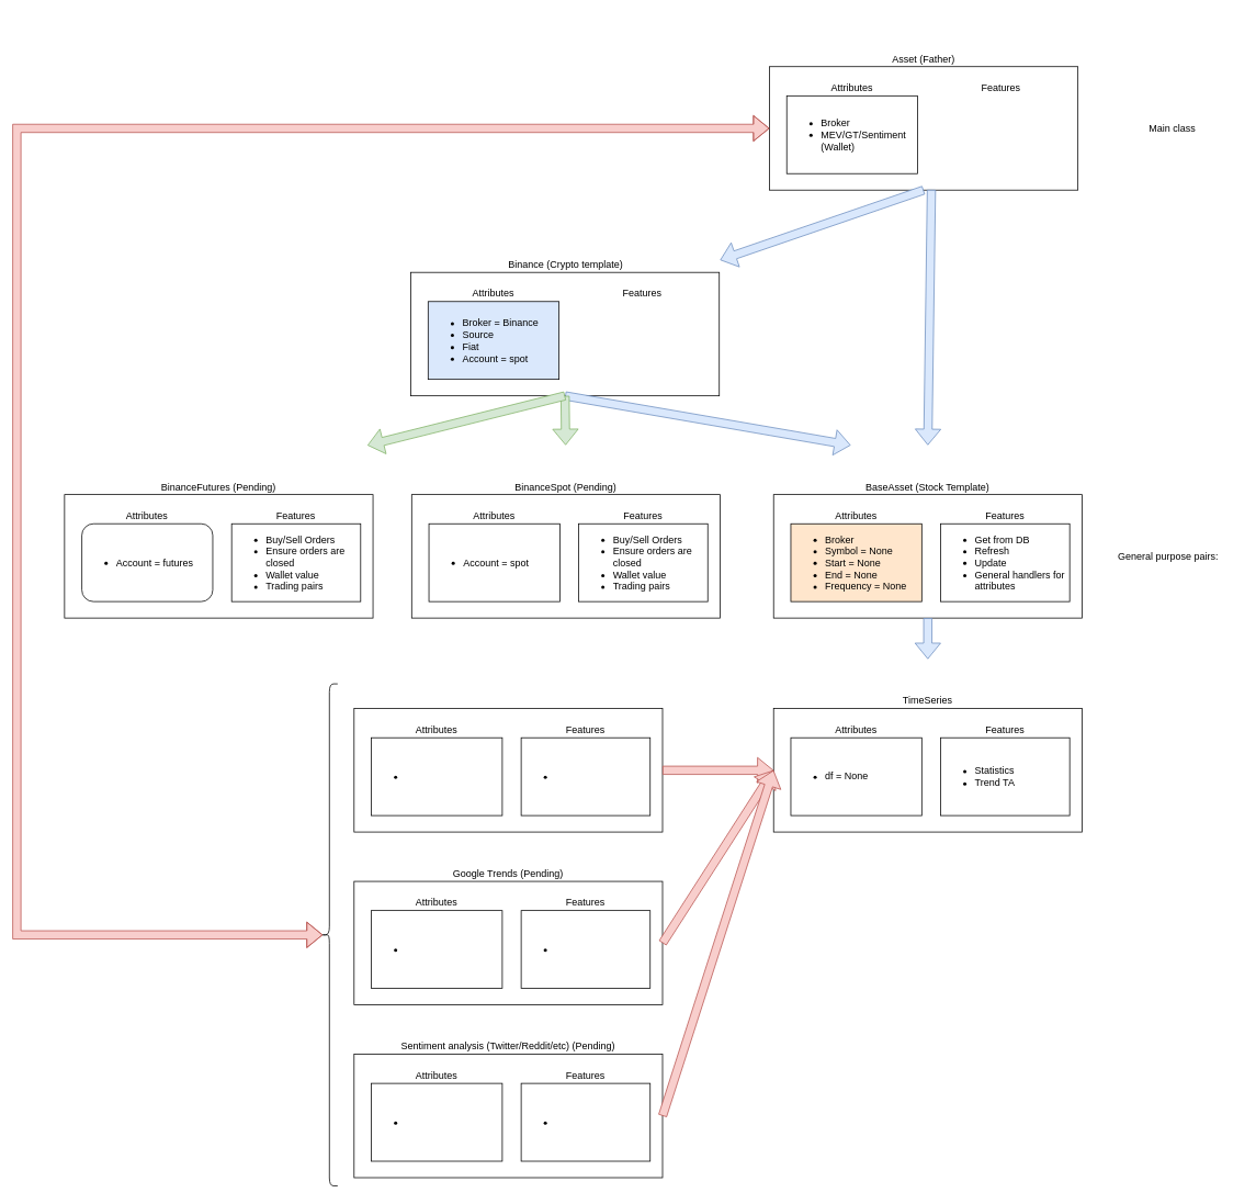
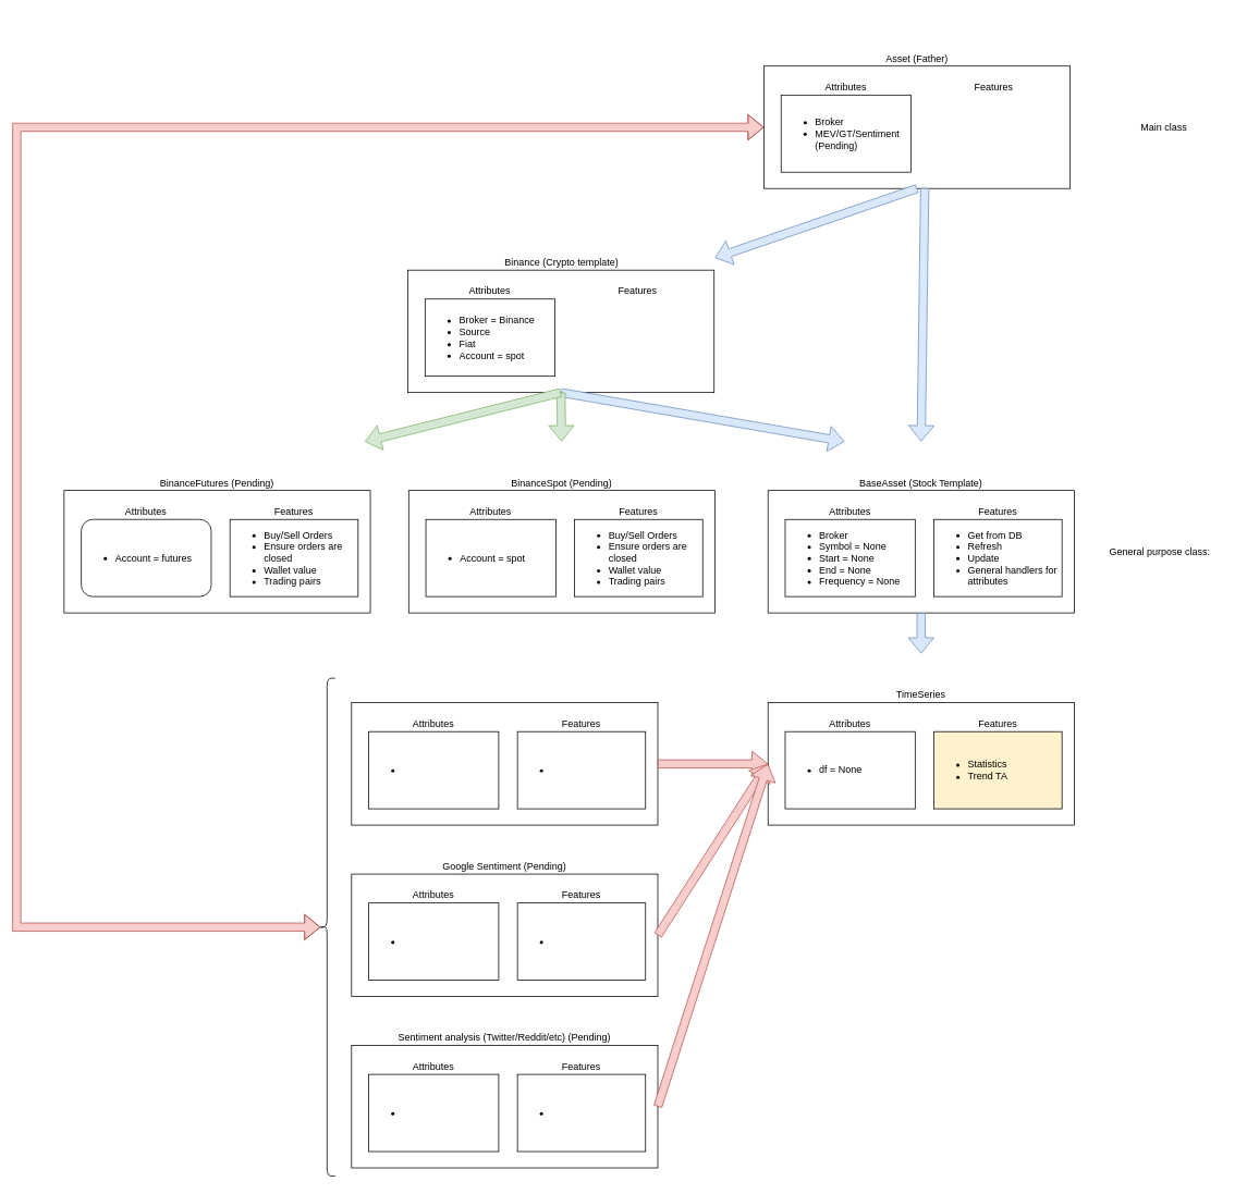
- <mxCell id="6" value="&lt;ul&gt;&lt;li&gt;Broker&lt;/li&gt;&lt;li&gt;MEV/GT/Sentiment (Wallet)&lt;/li&gt;&lt;/ul&gt;" style="rounded=0;whiteSpace=wrap;html=1;align=left;" parent="5" vertex="1"><mxGeometry y="35.455" width="159.17" height="94.545" as="geometry" /></mxCell>
+ <mxCell id="6" value="&lt;ul&gt;&lt;li&gt;Broker&lt;/li&gt;&lt;li&gt;MEV/GT/Sentiment (Pending)&lt;/li&gt;&lt;/ul&gt;" style="rounded=0;whiteSpace=wrap;html=1;align=left;" parent="5" vertex="1"><mxGeometry y="35.455" width="159.17" height="94.545" as="geometry" /></mxCell>
- <mxCell id="14" value="&lt;ul style=&quot;border-color: var(--border-color);&quot;&gt;&lt;li style=&quot;border-color: var(--border-color);&quot;&gt;Broker = Binance&lt;/li&gt;&lt;li style=&quot;border-color: var(--border-color);&quot;&gt;Source&lt;/li&gt;&lt;li style=&quot;border-color: var(--border-color);&quot;&gt;Fiat&lt;/li&gt;&lt;li style=&quot;border-color: var(--border-color);&quot;&gt;Account = spot&lt;/li&gt;&lt;/ul&gt;" style="rounded=0;whiteSpace=wrap;html=1;align=left;fillColor=#dae8fc;" parent="13" vertex="1"><mxGeometry y="35.455" width="159.17" height="94.545" as="geometry" /></mxCell>
+ <mxCell id="14" value="&lt;ul style=&quot;border-color: var(--border-color);&quot;&gt;&lt;li style=&quot;border-color: var(--border-color);&quot;&gt;Broker = Binance&lt;/li&gt;&lt;li style=&quot;border-color: var(--border-color);&quot;&gt;Source&lt;/li&gt;&lt;li style=&quot;border-color: var(--border-color);&quot;&gt;Fiat&lt;/li&gt;&lt;li style=&quot;border-color: var(--border-color);&quot;&gt;Account = spot&lt;/li&gt;&lt;/ul&gt;" style="rounded=0;whiteSpace=wrap;html=1;align=left;" parent="13" vertex="1"><mxGeometry y="35.455" width="159.17" height="94.545" as="geometry" /></mxCell>
- <mxCell id="30" value="General purpose pairs:" style="text;html=1;strokeColor=none;fillColor=none;align=center;verticalAlign=middle;whiteSpace=wrap;rounded=0;" parent="1" vertex="1"><mxGeometry x="1340" y="600" width="160" height="150" as="geometry" /></mxCell>
+ <mxCell id="30" value="General purpose class:" style="text;html=1;strokeColor=none;fillColor=none;align=center;verticalAlign=middle;whiteSpace=wrap;rounded=0;" parent="1" vertex="1"><mxGeometry x="1340" y="600" width="160" height="150" as="geometry" /></mxCell>
- <mxCell id="22" value="&lt;ul&gt;&lt;li&gt;Broker&lt;/li&gt;&lt;li&gt;Symbol = None&lt;/li&gt;&lt;li&gt;Start = None&lt;/li&gt;&lt;li&gt;End = None&lt;/li&gt;&lt;li&gt;Frequency = None&lt;/li&gt;&lt;/ul&gt;" style="rounded=0;whiteSpace=wrap;html=1;align=left;fillColor=#ffe6cc;" parent="21" vertex="1"><mxGeometry y="35.455" width="159.17" height="94.545" as="geometry" /></mxCell>
+ <mxCell id="22" value="&lt;ul&gt;&lt;li&gt;Broker&lt;/li&gt;&lt;li&gt;Symbol = None&lt;/li&gt;&lt;li&gt;Start = None&lt;/li&gt;&lt;li&gt;End = None&lt;/li&gt;&lt;li&gt;Frequency = None&lt;/li&gt;&lt;/ul&gt;" style="rounded=0;whiteSpace=wrap;html=1;align=left;" parent="21" vertex="1"><mxGeometry y="35.455" width="159.17" height="94.545" as="geometry" /></mxCell>
- <mxCell id="38" value="&lt;ul&gt;&lt;li&gt;Statistics&lt;/li&gt;&lt;li&gt;Trend TA&lt;/li&gt;&lt;/ul&gt;" style="rounded=0;whiteSpace=wrap;html=1;align=left;" parent="37" vertex="1"><mxGeometry y="35.455" width="156.87" height="94.545" as="geometry" /></mxCell>
+ <mxCell id="38" value="&lt;ul&gt;&lt;li&gt;Statistics&lt;/li&gt;&lt;li&gt;Trend TA&lt;/li&gt;&lt;/ul&gt;" style="rounded=0;whiteSpace=wrap;html=1;align=left;fillColor=#fff2cc;" parent="37" vertex="1"><mxGeometry y="35.455" width="156.87" height="94.545" as="geometry" /></mxCell>
- <mxCell id="73" value="Google Trends (Pending)" style="text;html=1;strokeColor=none;fillColor=none;align=center;verticalAlign=bottom;whiteSpace=wrap;rounded=0;" parent="71" vertex="1"><mxGeometry width="375" height="60.0" as="geometry" /></mxCell>
+ <mxCell id="73" value="Google Sentiment (Pending)" style="text;html=1;strokeColor=none;fillColor=none;align=center;verticalAlign=bottom;whiteSpace=wrap;rounded=0;" parent="71" vertex="1"><mxGeometry width="375" height="60.0" as="geometry" /></mxCell>
